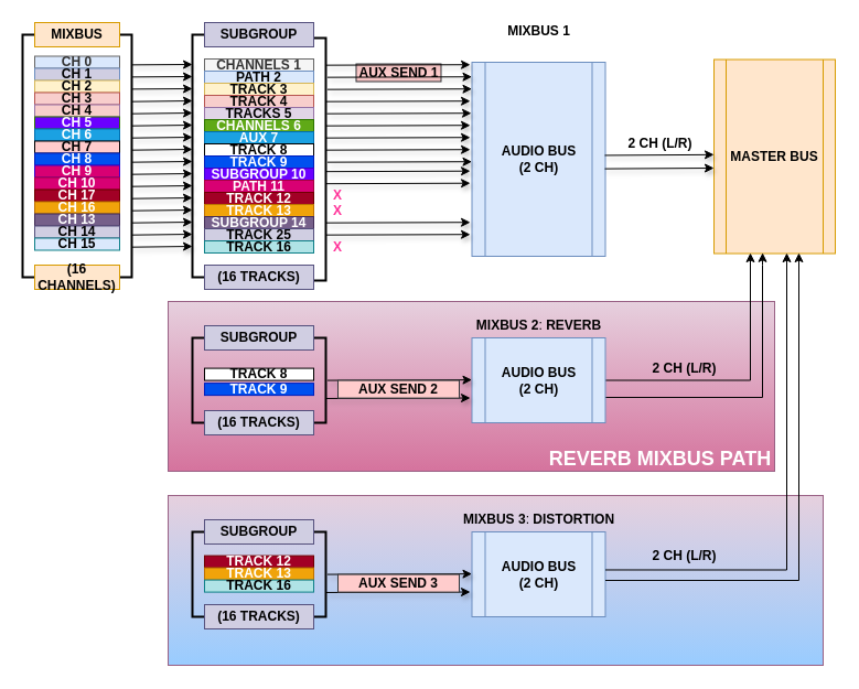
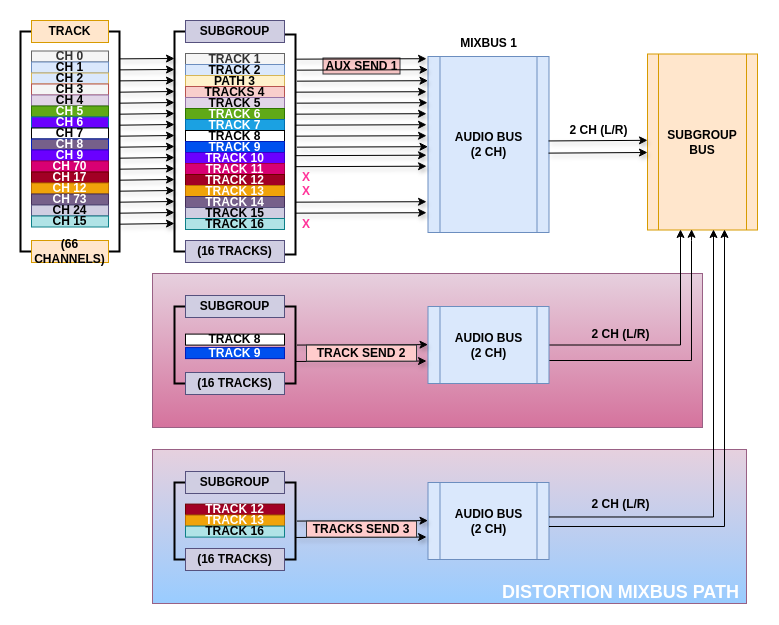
- <mxCell id="61" value="&lt;b&gt;MIXBUS&lt;/b&gt; &lt;b&gt;1&lt;/b&gt;" style="text;html=1;align=center;verticalAlign=middle;resizable=0;points=[];autosize=1;fontColor=#000000;" parent="1" vertex="1"><mxGeometry x="449.5" y="16.5" width="77" height="22" as="geometry" /></mxCell>
+ <mxCell id="61" value="&lt;b&gt;MIXBUS&lt;/b&gt; &lt;b&gt;1&lt;/b&gt;" style="text;html=1;align=center;verticalAlign=middle;resizable=0;points=[];autosize=1;fontColor=#000000;" parent="1" vertex="1"><mxGeometry x="449.5" y="31.5" width="77" height="22" as="geometry" /></mxCell>
- <mxCell id="42" value="&lt;b&gt;MIXBUS&lt;/b&gt;" style="rounded=0;whiteSpace=wrap;html=1;labelBackgroundColor=none;fillColor=#ffe6cc;strokeColor=#d79b00;" parent="1" vertex="1"><mxGeometry x="31" y="20" width="77" height="22" as="geometry" /></mxCell>
+ <mxCell id="42" value="&lt;b&gt;TRACK&lt;/b&gt;" style="rounded=0;whiteSpace=wrap;html=1;labelBackgroundColor=none;fillColor=#ffe6cc;strokeColor=#d79b00;" parent="1" vertex="1"><mxGeometry x="31" y="20" width="77" height="22" as="geometry" /></mxCell>
- <mxCell id="6" value="&lt;b&gt;CH 0&lt;/b&gt;" style="rounded=0;whiteSpace=wrap;html=1;fillColor=#dae8fc;strokeColor=#666666;fontColor=#333333;" parent="1" vertex="1"><mxGeometry x="31" y="50.5" width="77" height="11" as="geometry" /></mxCell>
+ <mxCell id="6" value="&lt;b&gt;CH 0&lt;/b&gt;" style="rounded=0;whiteSpace=wrap;html=1;fillColor=#f5f5f5;strokeColor=#666666;fontColor=#333333;" parent="1" vertex="1"><mxGeometry x="31" y="50.5" width="77" height="11" as="geometry" /></mxCell>
- <mxCell id="23" value="&lt;b&gt;CHANNELS 1&lt;/b&gt;" style="rounded=0;whiteSpace=wrap;html=1;fillColor=#f5f5f5;strokeColor=#666666;fontColor=#333333;" parent="1" vertex="1"><mxGeometry x="185" y="53" width="99" height="11" as="geometry" /></mxCell>
+ <mxCell id="23" value="&lt;b&gt;TRACK 1&lt;/b&gt;" style="rounded=0;whiteSpace=wrap;html=1;fillColor=#f5f5f5;strokeColor=#666666;fontColor=#333333;" parent="1" vertex="1"><mxGeometry x="185" y="53" width="99" height="11" as="geometry" /></mxCell>
- <mxCell id="7" value="&lt;b&gt;CH 1&lt;br&gt;&lt;/b&gt;" style="rounded=0;whiteSpace=wrap;html=1;fillColor=#d0cee2;strokeColor=#6c8ebf;" parent="1" vertex="1"><mxGeometry x="31" y="61.5" width="77" height="11" as="geometry" /></mxCell>
+ <mxCell id="7" value="&lt;b&gt;CH 1&lt;br&gt;&lt;/b&gt;" style="rounded=0;whiteSpace=wrap;html=1;fillColor=#dae8fc;strokeColor=#6c8ebf;" parent="1" vertex="1"><mxGeometry x="31" y="61.5" width="77" height="11" as="geometry" /></mxCell>
- <mxCell id="24" value="&lt;b&gt;PATH 2&lt;br&gt;&lt;/b&gt;" style="rounded=0;whiteSpace=wrap;html=1;fillColor=#dae8fc;strokeColor=#6c8ebf;" parent="1" vertex="1"><mxGeometry x="185" y="64" width="99" height="11" as="geometry" /></mxCell>
+ <mxCell id="24" value="&lt;b&gt;TRACK 2&lt;br&gt;&lt;/b&gt;" style="rounded=0;whiteSpace=wrap;html=1;fillColor=#dae8fc;strokeColor=#6c8ebf;" parent="1" vertex="1"><mxGeometry x="185" y="64" width="99" height="11" as="geometry" /></mxCell>
- <mxCell id="9" value="&lt;div&gt;&lt;b&gt;CH 2&lt;/b&gt;&lt;/div&gt;" style="rounded=0;whiteSpace=wrap;html=1;fillColor=#fff2cc;strokeColor=#d6b656;" parent="1" vertex="1"><mxGeometry x="31" y="72.5" width="77" height="11" as="geometry" /></mxCell>
+ <mxCell id="9" value="&lt;div&gt;&lt;b&gt;CH 2&lt;/b&gt;&lt;/div&gt;" style="rounded=0;whiteSpace=wrap;html=1;fillColor=#dae8fc;strokeColor=#d6b656;" parent="1" vertex="1"><mxGeometry x="31" y="72.5" width="77" height="11" as="geometry" /></mxCell>
- <mxCell id="25" value="&lt;div&gt;&lt;b&gt;TRACK 3&lt;br&gt;&lt;/b&gt;&lt;/div&gt;" style="rounded=0;whiteSpace=wrap;html=1;fillColor=#fff2cc;strokeColor=#d6b656;" parent="1" vertex="1"><mxGeometry x="185" y="75" width="99" height="11" as="geometry" /></mxCell>
+ <mxCell id="25" value="&lt;div&gt;&lt;b&gt;PATH 3&lt;br&gt;&lt;/b&gt;&lt;/div&gt;" style="rounded=0;whiteSpace=wrap;html=1;fillColor=#fff2cc;strokeColor=#d6b656;" parent="1" vertex="1"><mxGeometry x="185" y="75" width="99" height="11" as="geometry" /></mxCell>
- <mxCell id="10" value="&lt;div&gt;&lt;b&gt;CH 3&lt;br&gt;&lt;/b&gt;&lt;/div&gt;" style="rounded=0;whiteSpace=wrap;html=1;fillColor=#f8cecc;strokeColor=#b85450;" parent="1" vertex="1"><mxGeometry x="31" y="83.5" width="77" height="11" as="geometry" /></mxCell>
+ <mxCell id="10" value="&lt;div&gt;&lt;b&gt;CH 3&lt;br&gt;&lt;/b&gt;&lt;/div&gt;" style="rounded=0;whiteSpace=wrap;html=1;fillColor=#f5f5f5;strokeColor=#b85450;" parent="1" vertex="1"><mxGeometry x="31" y="83.5" width="77" height="11" as="geometry" /></mxCell>
- <mxCell id="26" value="&lt;div&gt;&lt;b&gt;TRACK 4&lt;br&gt;&lt;/b&gt;&lt;/div&gt;" style="rounded=0;whiteSpace=wrap;html=1;fillColor=#f8cecc;strokeColor=#b85450;" parent="1" vertex="1"><mxGeometry x="185" y="86" width="99" height="11" as="geometry" /></mxCell>
+ <mxCell id="26" value="&lt;div&gt;&lt;b&gt;TRACKS 4&lt;br&gt;&lt;/b&gt;&lt;/div&gt;" style="rounded=0;whiteSpace=wrap;html=1;fillColor=#f8cecc;strokeColor=#b85450;" parent="1" vertex="1"><mxGeometry x="185" y="86" width="99" height="11" as="geometry" /></mxCell>
- <mxCell id="11" value="&lt;b&gt;CH 4&lt;br&gt;&lt;/b&gt;" style="rounded=0;whiteSpace=wrap;html=1;fillColor=#f8cecc;strokeColor=#9673a6;" parent="1" vertex="1"><mxGeometry x="31" y="94.5" width="77" height="11" as="geometry" /></mxCell>
+ <mxCell id="11" value="&lt;b&gt;CH 4&lt;br&gt;&lt;/b&gt;" style="rounded=0;whiteSpace=wrap;html=1;fillColor=#e1d5e7;strokeColor=#9673a6;" parent="1" vertex="1"><mxGeometry x="31" y="94.5" width="77" height="11" as="geometry" /></mxCell>
- <mxCell id="27" value="&lt;b&gt;TRACKS 5&lt;br&gt;&lt;/b&gt;" style="rounded=0;whiteSpace=wrap;html=1;fillColor=#e1d5e7;strokeColor=#9673a6;" parent="1" vertex="1"><mxGeometry x="185" y="97" width="99" height="11" as="geometry" /></mxCell>
+ <mxCell id="27" value="&lt;b&gt;TRACK 5&lt;br&gt;&lt;/b&gt;" style="rounded=0;whiteSpace=wrap;html=1;fillColor=#e1d5e7;strokeColor=#9673a6;" parent="1" vertex="1"><mxGeometry x="185" y="97" width="99" height="11" as="geometry" /></mxCell>
- <mxCell id="12" value="&lt;b&gt;CH 5&lt;br&gt;&lt;/b&gt;" style="rounded=0;whiteSpace=wrap;html=1;fontColor=#ffffff;fillColor=#6a00ff;strokeColor=#2D7600;" parent="1" vertex="1"><mxGeometry x="31" y="105.5" width="77" height="11" as="geometry" /></mxCell>
+ <mxCell id="12" value="&lt;b&gt;CH 5&lt;br&gt;&lt;/b&gt;" style="rounded=0;whiteSpace=wrap;html=1;fontColor=#ffffff;fillColor=#60a917;strokeColor=#2D7600;" parent="1" vertex="1"><mxGeometry x="31" y="105.5" width="77" height="11" as="geometry" /></mxCell>
- <mxCell id="28" value="&lt;b&gt;CHANNELS 6&lt;br&gt;&lt;/b&gt;" style="rounded=0;whiteSpace=wrap;html=1;fontColor=#ffffff;fillColor=#60a917;strokeColor=#2D7600;" parent="1" vertex="1"><mxGeometry x="185" y="108" width="99" height="11" as="geometry" /></mxCell>
+ <mxCell id="28" value="&lt;b&gt;TRACK 6&lt;br&gt;&lt;/b&gt;" style="rounded=0;whiteSpace=wrap;html=1;fontColor=#ffffff;fillColor=#60a917;strokeColor=#2D7600;" parent="1" vertex="1"><mxGeometry x="185" y="108" width="99" height="11" as="geometry" /></mxCell>
- <mxCell id="13" value="&lt;div&gt;&lt;b&gt;CH 6&lt;br&gt;&lt;/b&gt;&lt;/div&gt;" style="rounded=0;whiteSpace=wrap;html=1;fontColor=#ffffff;fillColor=#1ba1e2;strokeColor=#006EAF;" parent="1" vertex="1"><mxGeometry x="31" y="116.5" width="77" height="11" as="geometry" /></mxCell>
+ <mxCell id="13" value="&lt;div&gt;&lt;b&gt;CH 6&lt;br&gt;&lt;/b&gt;&lt;/div&gt;" style="rounded=0;whiteSpace=wrap;html=1;fontColor=#ffffff;fillColor=#6a00ff;strokeColor=#006EAF;" parent="1" vertex="1"><mxGeometry x="31" y="116.5" width="77" height="11" as="geometry" /></mxCell>
- <mxCell id="29" value="&lt;div&gt;&lt;b&gt;AUX 7&lt;br&gt;&lt;/b&gt;&lt;/div&gt;" style="rounded=0;whiteSpace=wrap;html=1;fontColor=#ffffff;fillColor=#1ba1e2;strokeColor=#006EAF;" parent="1" vertex="1"><mxGeometry x="185" y="119" width="99" height="11" as="geometry" /></mxCell>
+ <mxCell id="29" value="&lt;div&gt;&lt;b&gt;TRACK 7&lt;br&gt;&lt;/b&gt;&lt;/div&gt;" style="rounded=0;whiteSpace=wrap;html=1;fontColor=#ffffff;fillColor=#1ba1e2;strokeColor=#006EAF;" parent="1" vertex="1"><mxGeometry x="185" y="119" width="99" height="11" as="geometry" /></mxCell>
- <mxCell id="14" value="&lt;div&gt;&lt;b&gt;CH 7&lt;br&gt;&lt;/b&gt;&lt;/div&gt;" style="rounded=0;whiteSpace=wrap;html=1;fontColor=#000000;fillColor=#ffcccc;" parent="1" vertex="1"><mxGeometry x="31" y="127.5" width="77" height="11" as="geometry" /></mxCell>
+ <mxCell id="14" value="&lt;div&gt;&lt;b&gt;CH 7&lt;br&gt;&lt;/b&gt;&lt;/div&gt;" style="rounded=0;whiteSpace=wrap;html=1;fontColor=#000000;" parent="1" vertex="1"><mxGeometry x="31" y="127.5" width="77" height="11" as="geometry" /></mxCell>
- <mxCell id="5" value="&lt;b&gt;MASTER BUS&lt;/b&gt;" style="shape=process;whiteSpace=wrap;html=1;backgroundOutline=1;fillColor=#ffe6cc;strokeColor=#d79b00;" parent="1" vertex="1"><mxGeometry x="647" y="53.5" width="110" height="176" as="geometry" /></mxCell>
+ <mxCell id="5" value="&lt;b&gt;SUBGROUP BUS&lt;/b&gt;" style="shape=process;whiteSpace=wrap;html=1;backgroundOutline=1;fillColor=#ffe6cc;strokeColor=#d79b00;" parent="1" vertex="1"><mxGeometry x="647" y="53.5" width="110" height="176" as="geometry" /></mxCell>
- <mxCell id="15" value="&lt;b&gt;CH 8&lt;br&gt;&lt;/b&gt;" style="rounded=0;whiteSpace=wrap;html=1;fontColor=#ffffff;fillColor=#0050ef;strokeColor=#001DBC;" parent="1" vertex="1"><mxGeometry x="31" y="138.5" width="77" height="11" as="geometry" /></mxCell>
+ <mxCell id="15" value="&lt;b&gt;CH 8&lt;br&gt;&lt;/b&gt;" style="rounded=0;whiteSpace=wrap;html=1;fontColor=#ffffff;fillColor=#76608a;strokeColor=#001DBC;" parent="1" vertex="1"><mxGeometry x="31" y="138.5" width="77" height="11" as="geometry" /></mxCell>
- <mxCell id="16" value="&lt;b&gt;CH 9&lt;br&gt;&lt;/b&gt;" style="rounded=0;whiteSpace=wrap;html=1;fontColor=#ffffff;fillColor=#d80073;strokeColor=#3700CC;" parent="1" vertex="1"><mxGeometry x="31" y="149.5" width="77" height="11" as="geometry" /></mxCell>
+ <mxCell id="16" value="&lt;b&gt;CH 9&lt;br&gt;&lt;/b&gt;" style="rounded=0;whiteSpace=wrap;html=1;fontColor=#ffffff;fillColor=#6a00ff;strokeColor=#3700CC;" parent="1" vertex="1"><mxGeometry x="31" y="149.5" width="77" height="11" as="geometry" /></mxCell>
- <mxCell id="32" value="&lt;b&gt;SUBGROUP 10&lt;br&gt;&lt;/b&gt;" style="rounded=0;whiteSpace=wrap;html=1;fontColor=#ffffff;fillColor=#6a00ff;strokeColor=#3700CC;" parent="1" vertex="1"><mxGeometry x="185" y="152" width="99" height="11" as="geometry" /></mxCell>
+ <mxCell id="32" value="&lt;b&gt;TRACK 10&lt;br&gt;&lt;/b&gt;" style="rounded=0;whiteSpace=wrap;html=1;fontColor=#ffffff;fillColor=#6a00ff;strokeColor=#3700CC;" parent="1" vertex="1"><mxGeometry x="185" y="152" width="99" height="11" as="geometry" /></mxCell>
- <mxCell id="17" value="&lt;div&gt;&lt;b&gt;CH 10&lt;br&gt;&lt;/b&gt;&lt;/div&gt;" style="rounded=0;whiteSpace=wrap;html=1;fontColor=#ffffff;fillColor=#d80073;strokeColor=#A50040;" parent="1" vertex="1"><mxGeometry x="31" y="160.5" width="77" height="11" as="geometry" /></mxCell>
+ <mxCell id="17" value="&lt;div&gt;&lt;b&gt;CH 70&lt;br&gt;&lt;/b&gt;&lt;/div&gt;" style="rounded=0;whiteSpace=wrap;html=1;fontColor=#ffffff;fillColor=#d80073;strokeColor=#A50040;" parent="1" vertex="1"><mxGeometry x="31" y="160.5" width="77" height="11" as="geometry" /></mxCell>
- <mxCell id="33" value="&lt;div&gt;&lt;b&gt;PATH 11&lt;br&gt;&lt;/b&gt;&lt;/div&gt;" style="rounded=0;whiteSpace=wrap;html=1;fontColor=#ffffff;fillColor=#d80073;strokeColor=#A50040;" parent="1" vertex="1"><mxGeometry x="185" y="163" width="99" height="11" as="geometry" /></mxCell>
+ <mxCell id="33" value="&lt;div&gt;&lt;b&gt;TRACK 11&lt;br&gt;&lt;/b&gt;&lt;/div&gt;" style="rounded=0;whiteSpace=wrap;html=1;fontColor=#ffffff;fillColor=#d80073;strokeColor=#A50040;" parent="1" vertex="1"><mxGeometry x="185" y="163" width="99" height="11" as="geometry" /></mxCell>
- <mxCell id="19" value="&lt;b&gt;CH 16&lt;br&gt;&lt;/b&gt;" style="rounded=0;whiteSpace=wrap;html=1;fontColor=#ffffff;fillColor=#f0a30a;strokeColor=#BD7000;" parent="1" vertex="1"><mxGeometry x="31" y="182.5" width="77" height="11" as="geometry" /></mxCell>
+ <mxCell id="19" value="&lt;b&gt;CH 12&lt;br&gt;&lt;/b&gt;" style="rounded=0;whiteSpace=wrap;html=1;fontColor=#ffffff;fillColor=#f0a30a;strokeColor=#BD7000;" parent="1" vertex="1"><mxGeometry x="31" y="182.5" width="77" height="11" as="geometry" /></mxCell>
- <mxCell id="20" value="&lt;b&gt;CH 13&lt;br&gt;&lt;/b&gt;" style="rounded=0;whiteSpace=wrap;html=1;fontColor=#ffffff;fillColor=#76608a;strokeColor=#432D57;" parent="1" vertex="1"><mxGeometry x="31" y="193.5" width="77" height="11" as="geometry" /></mxCell>
+ <mxCell id="20" value="&lt;b&gt;CH 73&lt;br&gt;&lt;/b&gt;" style="rounded=0;whiteSpace=wrap;html=1;fontColor=#ffffff;fillColor=#76608a;strokeColor=#432D57;" parent="1" vertex="1"><mxGeometry x="31" y="193.5" width="77" height="11" as="geometry" /></mxCell>
- <mxCell id="36" value="&lt;b&gt;SUBGROUP 14&lt;br&gt;&lt;/b&gt;" style="rounded=0;whiteSpace=wrap;html=1;fontColor=#ffffff;fillColor=#76608a;strokeColor=#432D57;" parent="1" vertex="1"><mxGeometry x="185" y="196" width="99" height="11" as="geometry" /></mxCell>
+ <mxCell id="36" value="&lt;b&gt;TRACK 14&lt;br&gt;&lt;/b&gt;" style="rounded=0;whiteSpace=wrap;html=1;fontColor=#ffffff;fillColor=#76608a;strokeColor=#432D57;" parent="1" vertex="1"><mxGeometry x="185" y="196" width="99" height="11" as="geometry" /></mxCell>
- <mxCell id="21" value="&lt;div&gt;&lt;b&gt;CH 14&lt;br&gt;&lt;/b&gt;&lt;/div&gt;" style="rounded=0;whiteSpace=wrap;html=1;fillColor=#d0cee2;strokeColor=#56517e;" parent="1" vertex="1"><mxGeometry x="31" y="204.5" width="77" height="11" as="geometry" /></mxCell>
+ <mxCell id="21" value="&lt;div&gt;&lt;b&gt;CH 24&lt;br&gt;&lt;/b&gt;&lt;/div&gt;" style="rounded=0;whiteSpace=wrap;html=1;fillColor=#d0cee2;strokeColor=#56517e;" parent="1" vertex="1"><mxGeometry x="31" y="204.5" width="77" height="11" as="geometry" /></mxCell>
- <mxCell id="37" value="&lt;div&gt;&lt;b&gt;TRACK 25&lt;br&gt;&lt;/b&gt;&lt;/div&gt;" style="rounded=0;whiteSpace=wrap;html=1;fillColor=#d0cee2;strokeColor=#56517e;" parent="1" vertex="1"><mxGeometry x="185" y="207" width="99" height="11" as="geometry" /></mxCell>
+ <mxCell id="37" value="&lt;div&gt;&lt;b&gt;TRACK 15&lt;br&gt;&lt;/b&gt;&lt;/div&gt;" style="rounded=0;whiteSpace=wrap;html=1;fillColor=#d0cee2;strokeColor=#56517e;" parent="1" vertex="1"><mxGeometry x="185" y="207" width="99" height="11" as="geometry" /></mxCell>
- <mxCell id="22" value="&lt;div&gt;&lt;b&gt;CH 15&lt;br&gt;&lt;/b&gt;&lt;/div&gt;" style="rounded=0;whiteSpace=wrap;html=1;fillColor=#dae8fc;strokeColor=#0e8088;" parent="1" vertex="1"><mxGeometry x="31" y="215.5" width="77" height="11" as="geometry" /></mxCell>
+ <mxCell id="22" value="&lt;div&gt;&lt;b&gt;CH 15&lt;br&gt;&lt;/b&gt;&lt;/div&gt;" style="rounded=0;whiteSpace=wrap;html=1;fillColor=#b0e3e6;strokeColor=#0e8088;" parent="1" vertex="1"><mxGeometry x="31" y="215.5" width="77" height="11" as="geometry" /></mxCell>
- <mxCell id="43" value="&lt;b&gt;(16 CHANNELS)&lt;/b&gt;" style="rounded=0;whiteSpace=wrap;html=1;labelBackgroundColor=none;fillColor=#ffe6cc;strokeColor=#d79b00;" parent="1" vertex="1"><mxGeometry x="31" y="240" width="77" height="22" as="geometry" /></mxCell>
+ <mxCell id="43" value="&lt;b&gt;(66 CHANNELS)&lt;/b&gt;" style="rounded=0;whiteSpace=wrap;html=1;labelBackgroundColor=none;fillColor=#ffe6cc;strokeColor=#d79b00;" parent="1" vertex="1"><mxGeometry x="31" y="240" width="77" height="22" as="geometry" /></mxCell>
- <mxCell id="75" value="&lt;b&gt;MIXBUS&amp;nbsp;2&lt;/b&gt;: &lt;b&gt;REVERB&lt;/b&gt;" style="text;html=1;align=center;verticalAlign=middle;resizable=0;points=[];autosize=1;fontColor=#000000;" parent="1" vertex="1"><mxGeometry x="422" y="284" width="132" height="22" as="geometry" /></mxCell>
- <mxCell id="93" value="&lt;b&gt;AUX SEND 2&lt;br&gt;&lt;/b&gt;" style="rounded=0;whiteSpace=wrap;html=1;labelBackgroundColor=none;strokeColor=#36393d;fillColor=#ffcccc;" parent="1" vertex="1"><mxGeometry x="306" y="344.6" width="110" height="16" as="geometry" /></mxCell>
+ <mxCell id="93" value="&lt;b&gt;TRACK SEND 2&lt;br&gt;&lt;/b&gt;" style="rounded=0;whiteSpace=wrap;html=1;labelBackgroundColor=none;strokeColor=#36393d;fillColor=#ffcccc;" parent="1" vertex="1"><mxGeometry x="306" y="344.6" width="110" height="16" as="geometry" /></mxCell>
- <mxCell id="91" value="&lt;span&gt;&lt;font style=&quot;font-size: 18px&quot;&gt;&lt;b&gt;REVERB MIXBUS PATH&lt;/b&gt;&lt;/font&gt;&lt;/span&gt;" style="text;html=1;align=center;verticalAlign=middle;resizable=0;points=[];autosize=1;labelBackgroundColor=none;fontColor=#FFFFFF;" parent="1" vertex="1"><mxGeometry x="493" y="405" width="209" height="22" as="geometry" /></mxCell>
- <mxCell id="100" value="&lt;b&gt;MIXBUS 3&lt;/b&gt;: &lt;b&gt;DISTORTION&lt;/b&gt;" style="text;html=1;align=center;verticalAlign=middle;resizable=0;points=[];autosize=1;fontColor=#000000;" vertex="1" parent="1"><mxGeometry x="411" y="460" width="154" height="22" as="geometry" /></mxCell>
- <mxCell id="105" value="&lt;b&gt;AUX SEND 3&lt;br&gt;&lt;/b&gt;" style="rounded=0;whiteSpace=wrap;html=1;labelBackgroundColor=none;strokeColor=#36393d;fillColor=#ffcccc;" vertex="1" parent="1"><mxGeometry x="306" y="520.6" width="110" height="16" as="geometry" /></mxCell>
+ <mxCell id="105" value="&lt;b&gt;TRACKS SEND 3&lt;br&gt;&lt;/b&gt;" style="rounded=0;whiteSpace=wrap;html=1;labelBackgroundColor=none;strokeColor=#36393d;fillColor=#ffcccc;" vertex="1" parent="1"><mxGeometry x="306" y="520.6" width="110" height="16" as="geometry" /></mxCell>
+ <mxCell id="103" value="&lt;span&gt;&lt;font style=&quot;font-size: 18px&quot;&gt;&lt;b&gt;DISTORTION MIXBUS PATH&lt;/b&gt;&lt;/font&gt;&lt;/span&gt;" style="text;html=1;align=center;verticalAlign=middle;resizable=0;points=[];autosize=1;labelBackgroundColor=none;fontColor=#FFFFFF;" vertex="1" parent="1"><mxGeometry x="493" y="581" width="253" height="22" as="geometry" /></mxCell>
